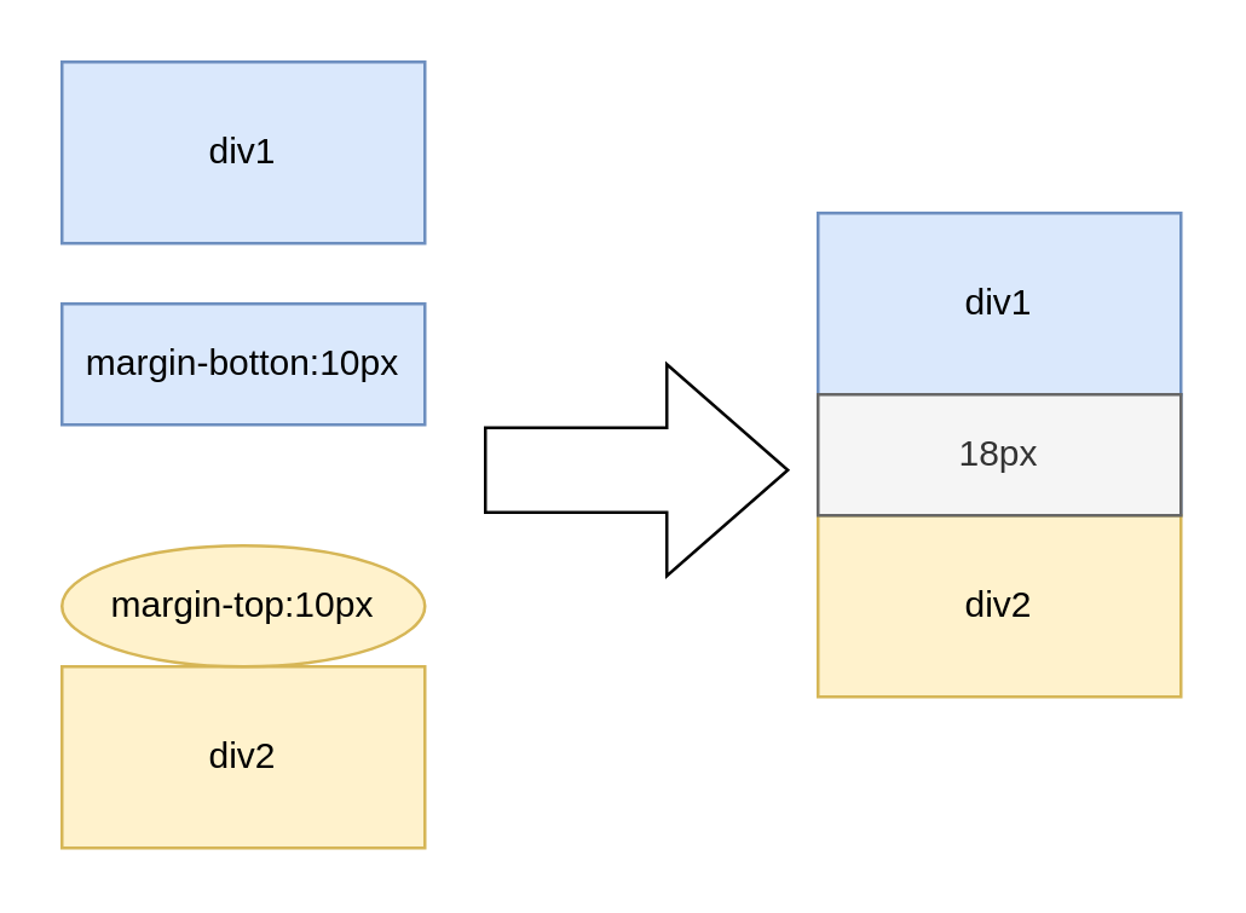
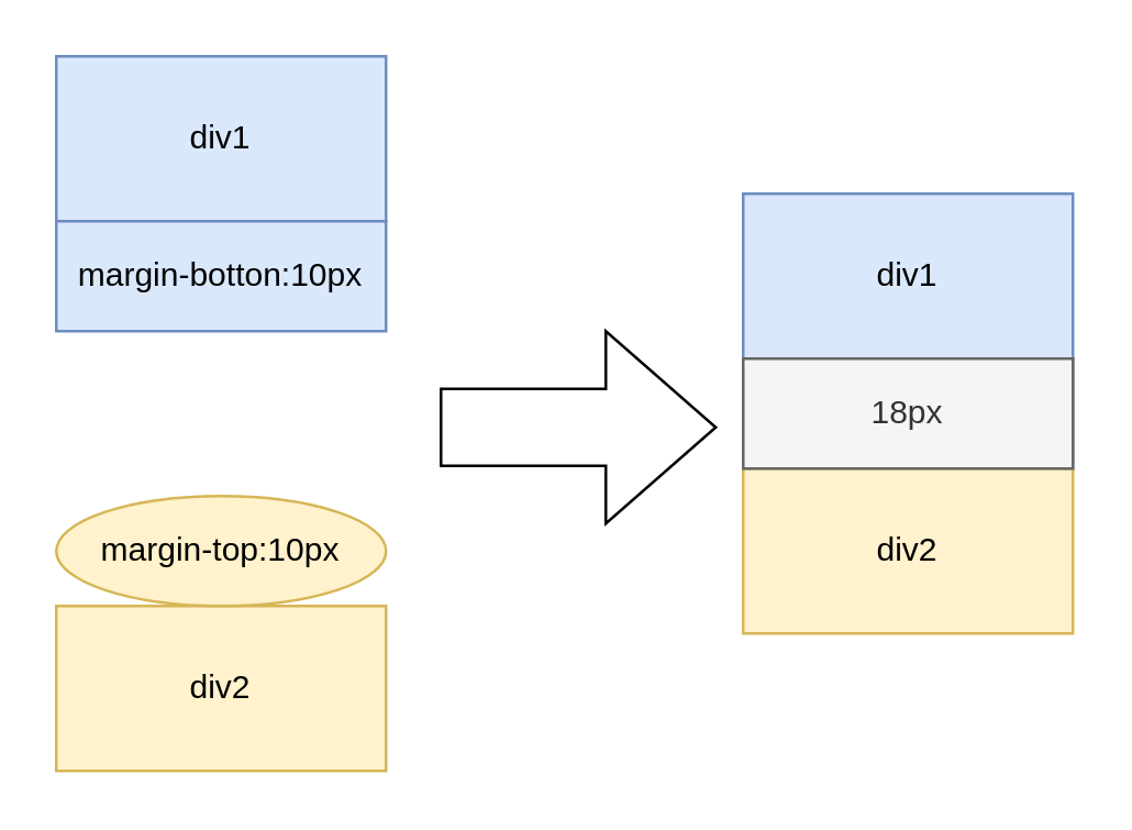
- <mxCell id="4" value="margin-botton:10px" style="rounded=0;whiteSpace=wrap;html=1;fillColor=#dae8fc;strokeColor=#6c8ebf;" parent="1" vertex="1"><mxGeometry x="20" y="100" width="120" height="40" as="geometry" /></mxCell>
+ <mxCell id="4" value="margin-botton:10px" style="rounded=0;whiteSpace=wrap;html=1;fillColor=#dae8fc;strokeColor=#6c8ebf;" parent="1" vertex="1"><mxGeometry x="20" y="80" width="120" height="40" as="geometry" /></mxCell>
